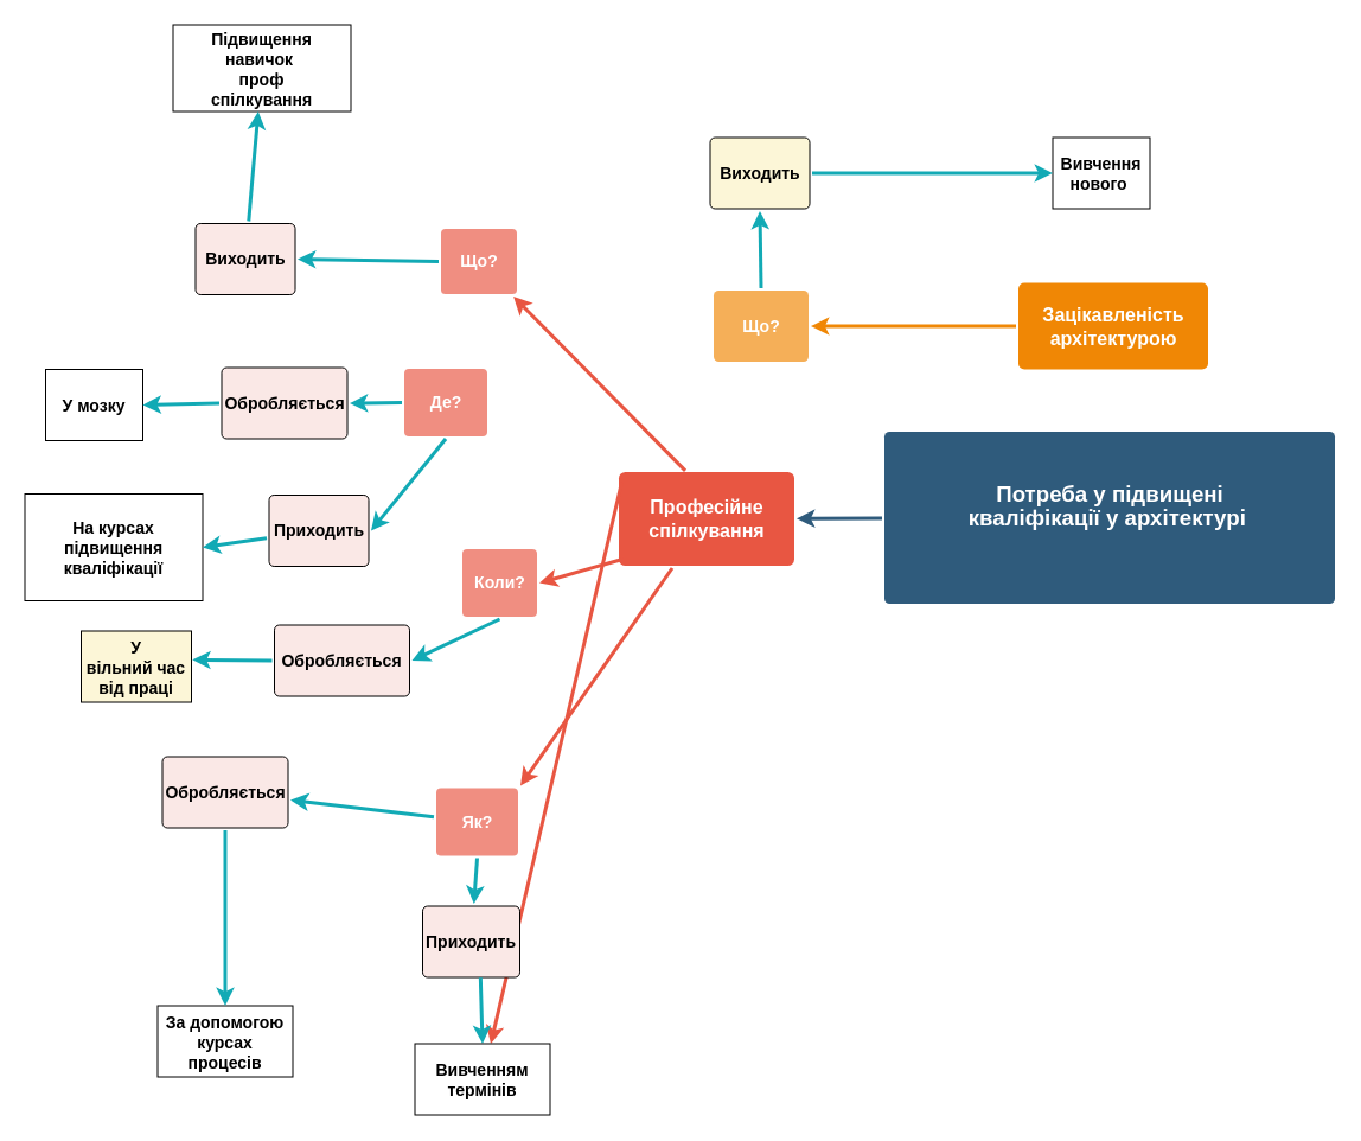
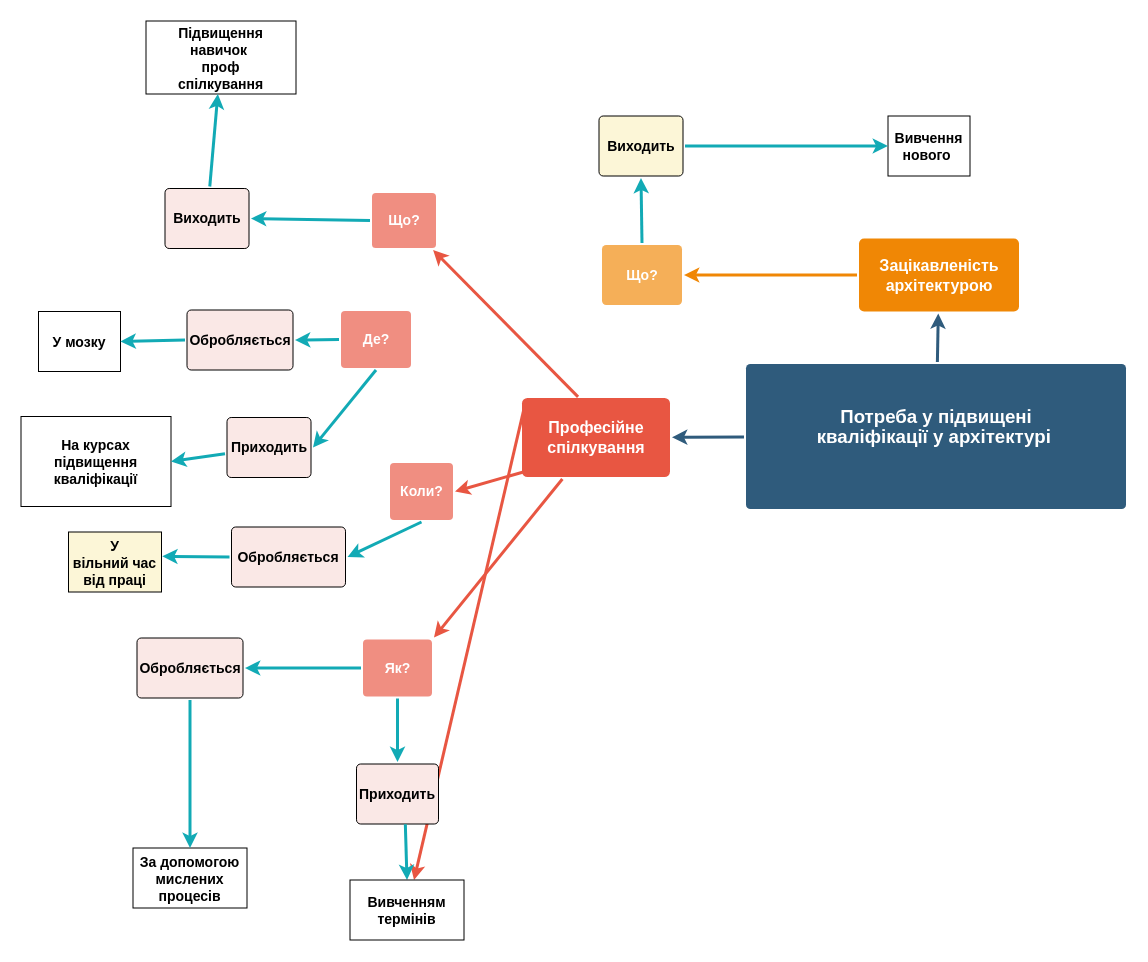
+ <mxCell id="2" value="" style="edgeStyle=none;rounded=0;jumpStyle=none;html=1;shadow=0;labelBackgroundColor=none;startArrow=none;startFill=0;endArrow=classic;endFill=1;jettySize=auto;orthogonalLoop=1;strokeColor=#2F5B7C;strokeWidth=3;fontFamily=Helvetica;fontSize=16;fontColor=#23445D;spacing=5;fontStyle=1" parent="1" source="4" target="6" edge="1"><mxGeometry relative="1" as="geometry" /></mxCell>
- <mxCell id="16" value="Як?" style="rounded=1;whiteSpace=wrap;html=1;shadow=0;labelBackgroundColor=none;strokeColor=none;strokeWidth=3;fillColor=#f08e81;fontFamily=Helvetica;fontSize=14;fontColor=#FFFFFF;align=center;spacing=5;fontStyle=1;arcSize=7;perimeterSpacing=2;" parent="1" vertex="1"><mxGeometry x="367.5" y="664" width="69" height="57" as="geometry" /></mxCell>
+ <mxCell id="16" value="Як?" style="rounded=1;whiteSpace=wrap;html=1;shadow=0;labelBackgroundColor=none;strokeColor=none;strokeWidth=3;fillColor=#f08e81;fontFamily=Helvetica;fontSize=14;fontColor=#FFFFFF;align=center;spacing=5;fontStyle=1;arcSize=7;perimeterSpacing=2;" parent="1" vertex="1"><mxGeometry x="362.5" y="639" width="69" height="57" as="geometry" /></mxCell>
- <mxCell id="33" value="За допомогою &#10;курсах &#10;процесів" style="fontFamily=Helvetica;fontSize=14;fontStyle=1" parent="1" vertex="1"><mxGeometry x="132.5" y="847.5" width="114" height="60" as="geometry" /></mxCell>
+ <mxCell id="33" value="За допомогою &#10;мислених &#10;процесів" style="fontFamily=Helvetica;fontSize=14;fontStyle=1" parent="1" vertex="1"><mxGeometry x="132.5" y="847.5" width="114" height="60" as="geometry" /></mxCell>
